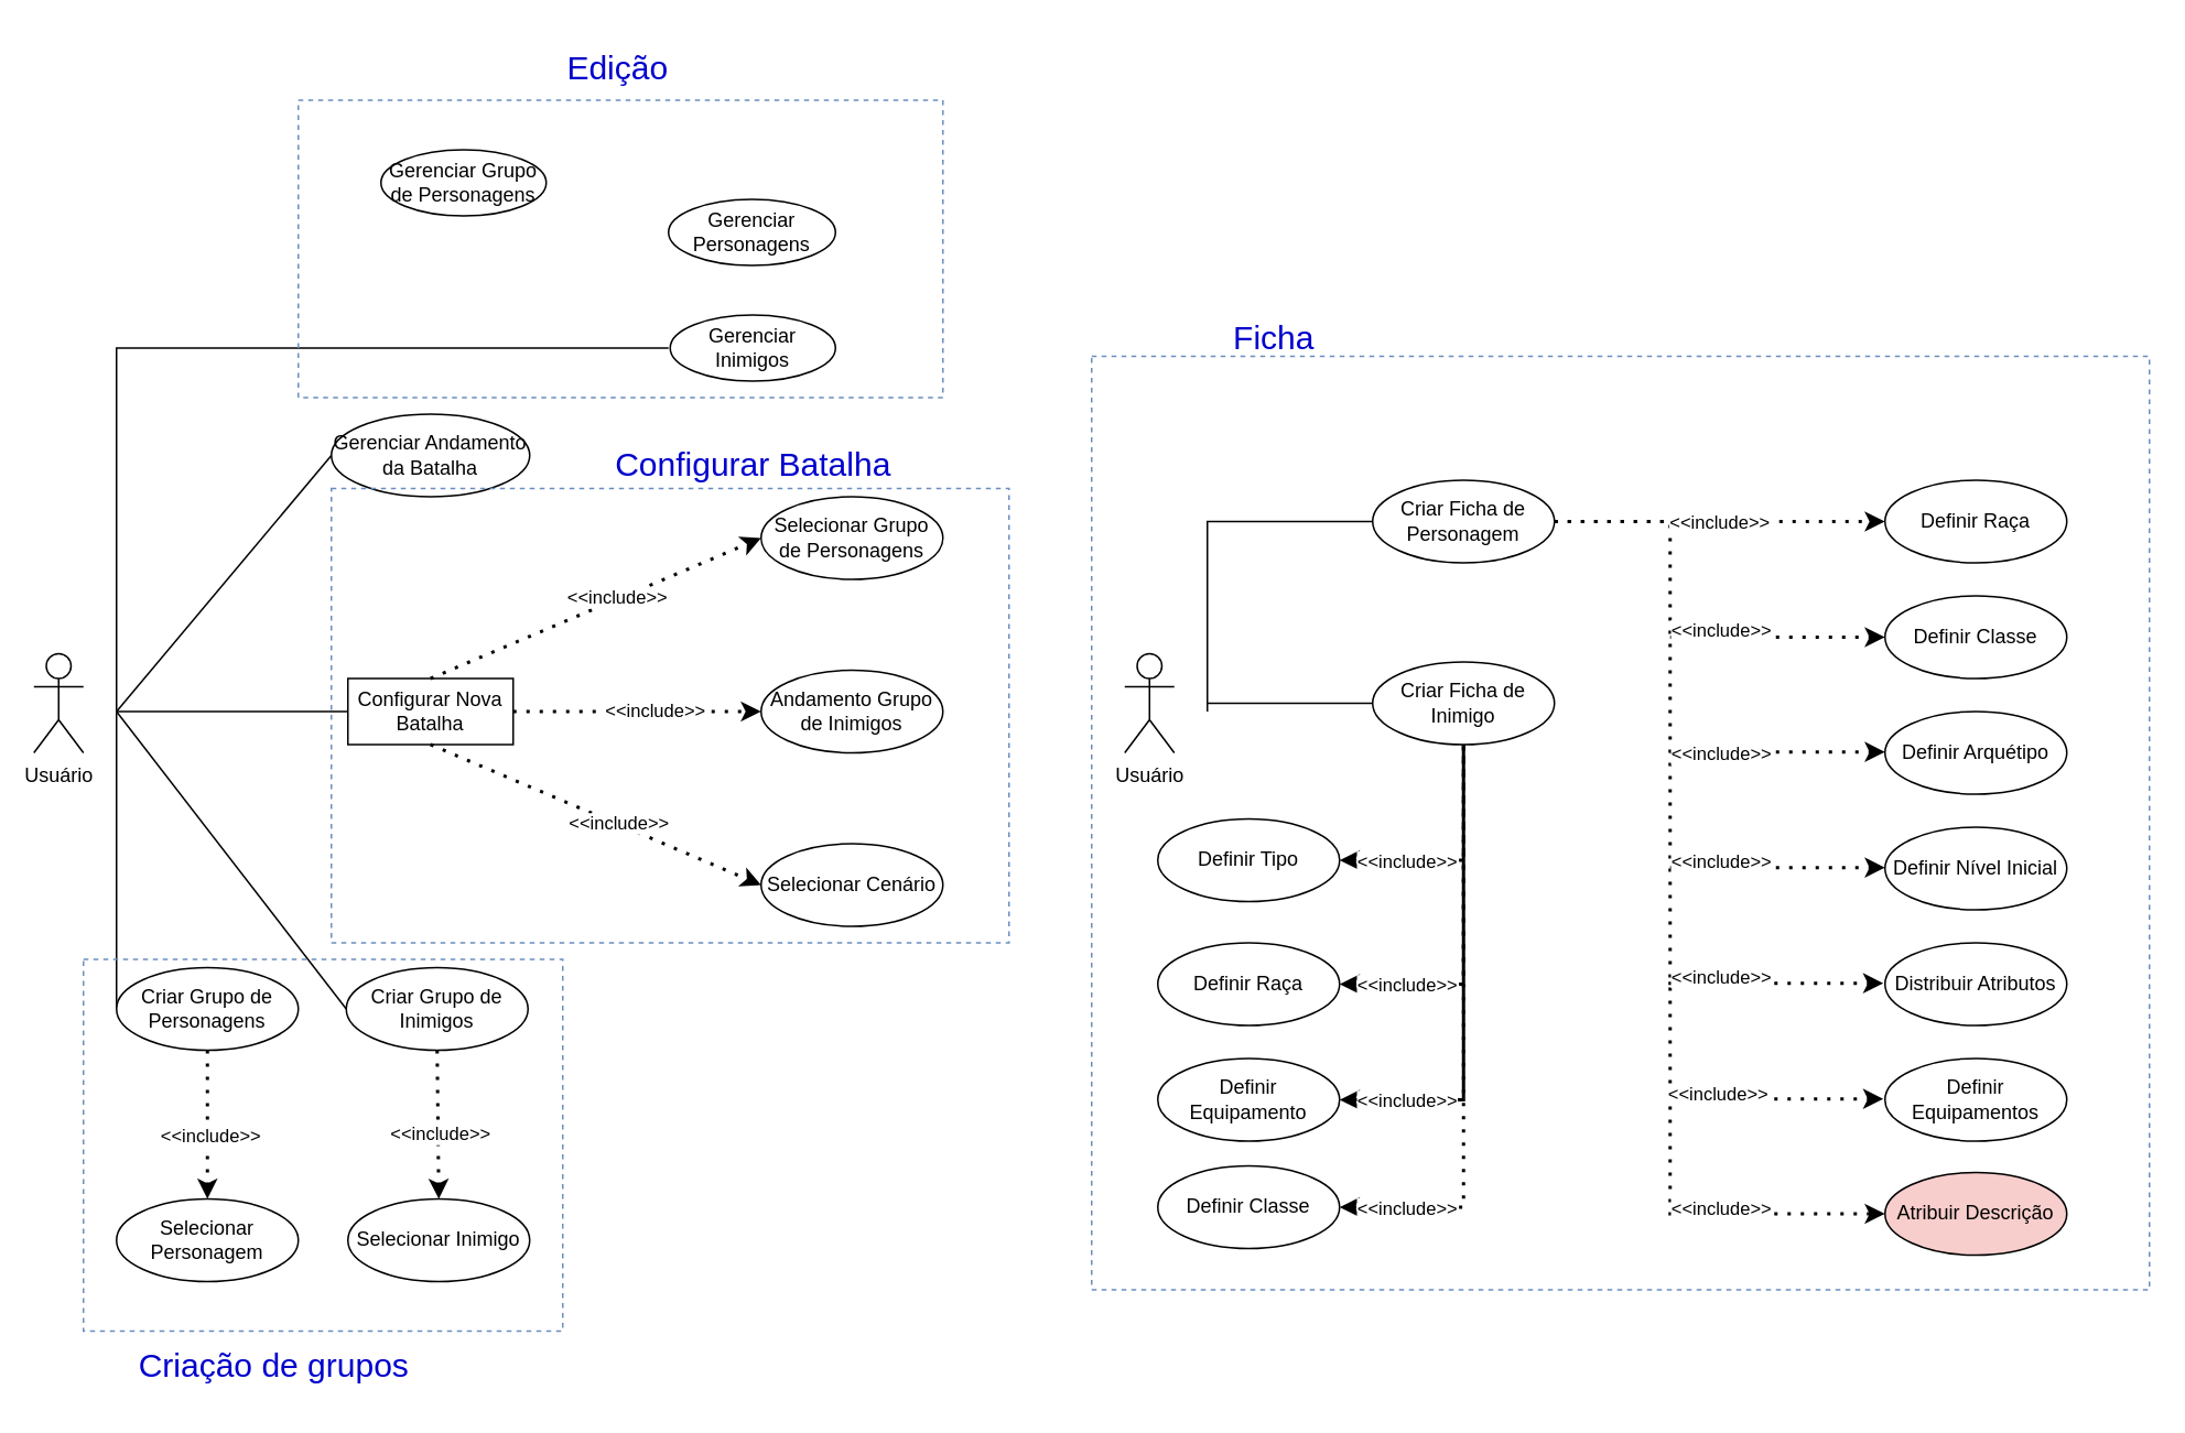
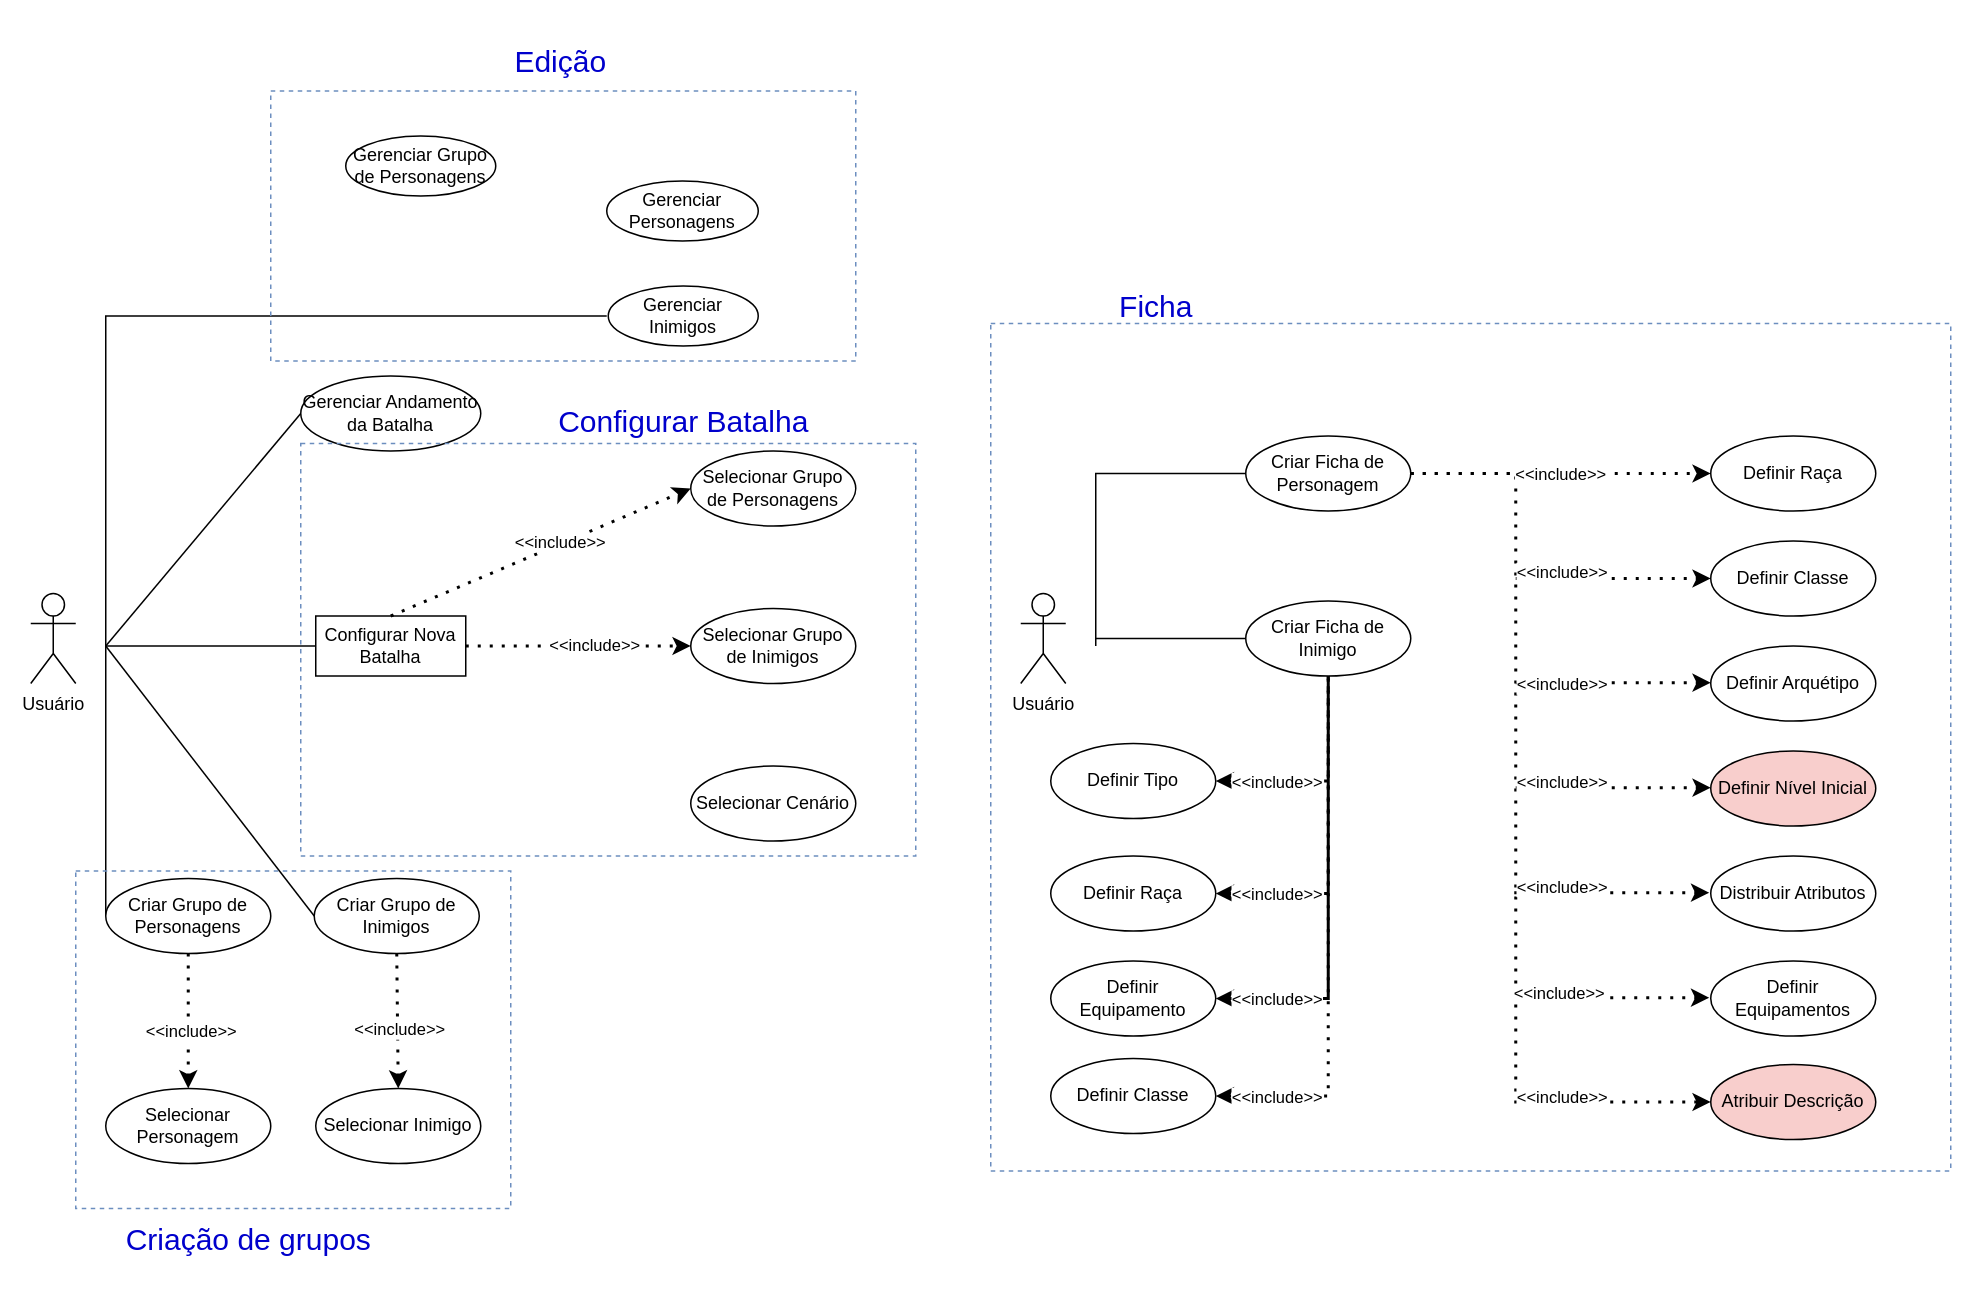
- <mxCell id="6" value="Andamento Grupo de Inimigos" style="ellipse;whiteSpace=wrap;html=1;" vertex="1" parent="1"><mxGeometry x="460" y="405" width="110" height="50" as="geometry" /></mxCell>
+ <mxCell id="6" value="Selecionar Grupo de Inimigos" style="ellipse;whiteSpace=wrap;html=1;" vertex="1" parent="1"><mxGeometry x="460" y="405" width="110" height="50" as="geometry" /></mxCell>
- <mxCell id="12" value="" style="endArrow=classic;dashed=1;html=1;dashPattern=1 3;strokeWidth=2;rounded=0;entryX=0;entryY=0.5;entryDx=0;entryDy=0;exitX=0.5;exitY=1;exitDx=0;exitDy=0;endFill=1;" edge="1" parent="1" source="4" target="7"><mxGeometry width="50" height="50" relative="1" as="geometry"><mxPoint x="320" y="440" as="sourcePoint" /><mxPoint x="470" y="440" as="targetPoint" /></mxGeometry></mxCell>
- <mxCell id="13" value="&amp;lt;&amp;lt;include&amp;gt;&amp;gt;" style="edgeLabel;html=1;align=center;verticalAlign=middle;resizable=0;points=[];" vertex="1" connectable="0" parent="12"><mxGeometry x="0.131" y="1" relative="1" as="geometry"><mxPoint as="offset" /></mxGeometry></mxCell>
- <mxCell id="36" value="Definir Nível Inicial" style="ellipse;whiteSpace=wrap;html=1;" vertex="1" parent="1"><mxGeometry x="1140" y="500" width="110" height="50" as="geometry" /></mxCell>
+ <mxCell id="36" value="Definir Nível Inicial" style="ellipse;whiteSpace=wrap;html=1;fillColor=#f8cecc;" vertex="1" parent="1"><mxGeometry x="1140" y="500" width="110" height="50" as="geometry" /></mxCell>
